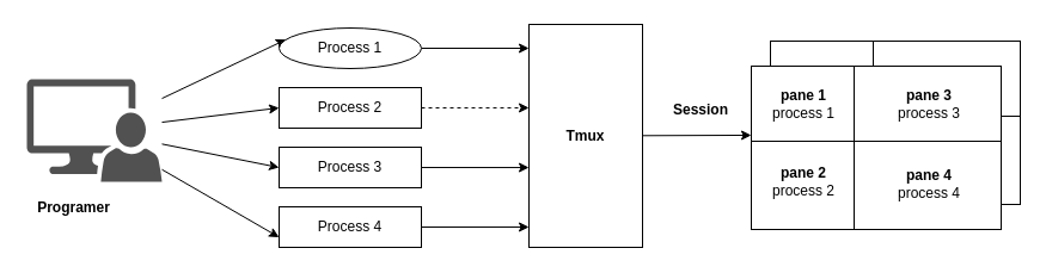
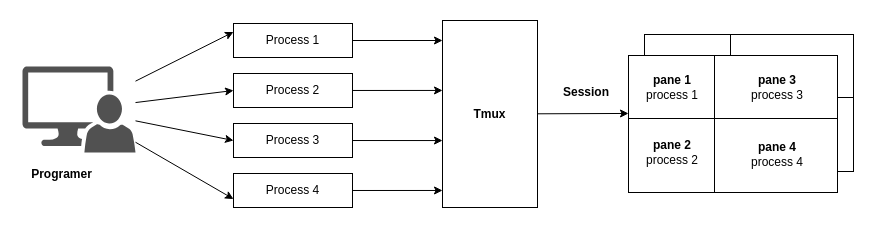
- <mxCell id="10" value="Process 1" style="ellipse;whiteSpace=wrap;html=1;" vertex="1" parent="1"><mxGeometry x="233" y="23" width="119" height="34" as="geometry" /></mxCell>
+ <mxCell id="10" value="Process 1" style="rounded=0;whiteSpace=wrap;html=1;" vertex="1" parent="1"><mxGeometry x="233" y="23" width="119" height="34" as="geometry" /></mxCell>
- <mxCell id="11" style="edgeStyle=none;html=1;entryX=0;entryY=0.374;entryDx=0;entryDy=0;entryPerimeter=0;dashed=1;" edge="1" parent="1" source="12" target="18"><mxGeometry relative="1" as="geometry" /></mxCell>
+ <mxCell id="11" style="edgeStyle=none;html=1;entryX=0;entryY=0.374;entryDx=0;entryDy=0;entryPerimeter=0;" edge="1" parent="1" source="12" target="18"><mxGeometry relative="1" as="geometry" /></mxCell>
